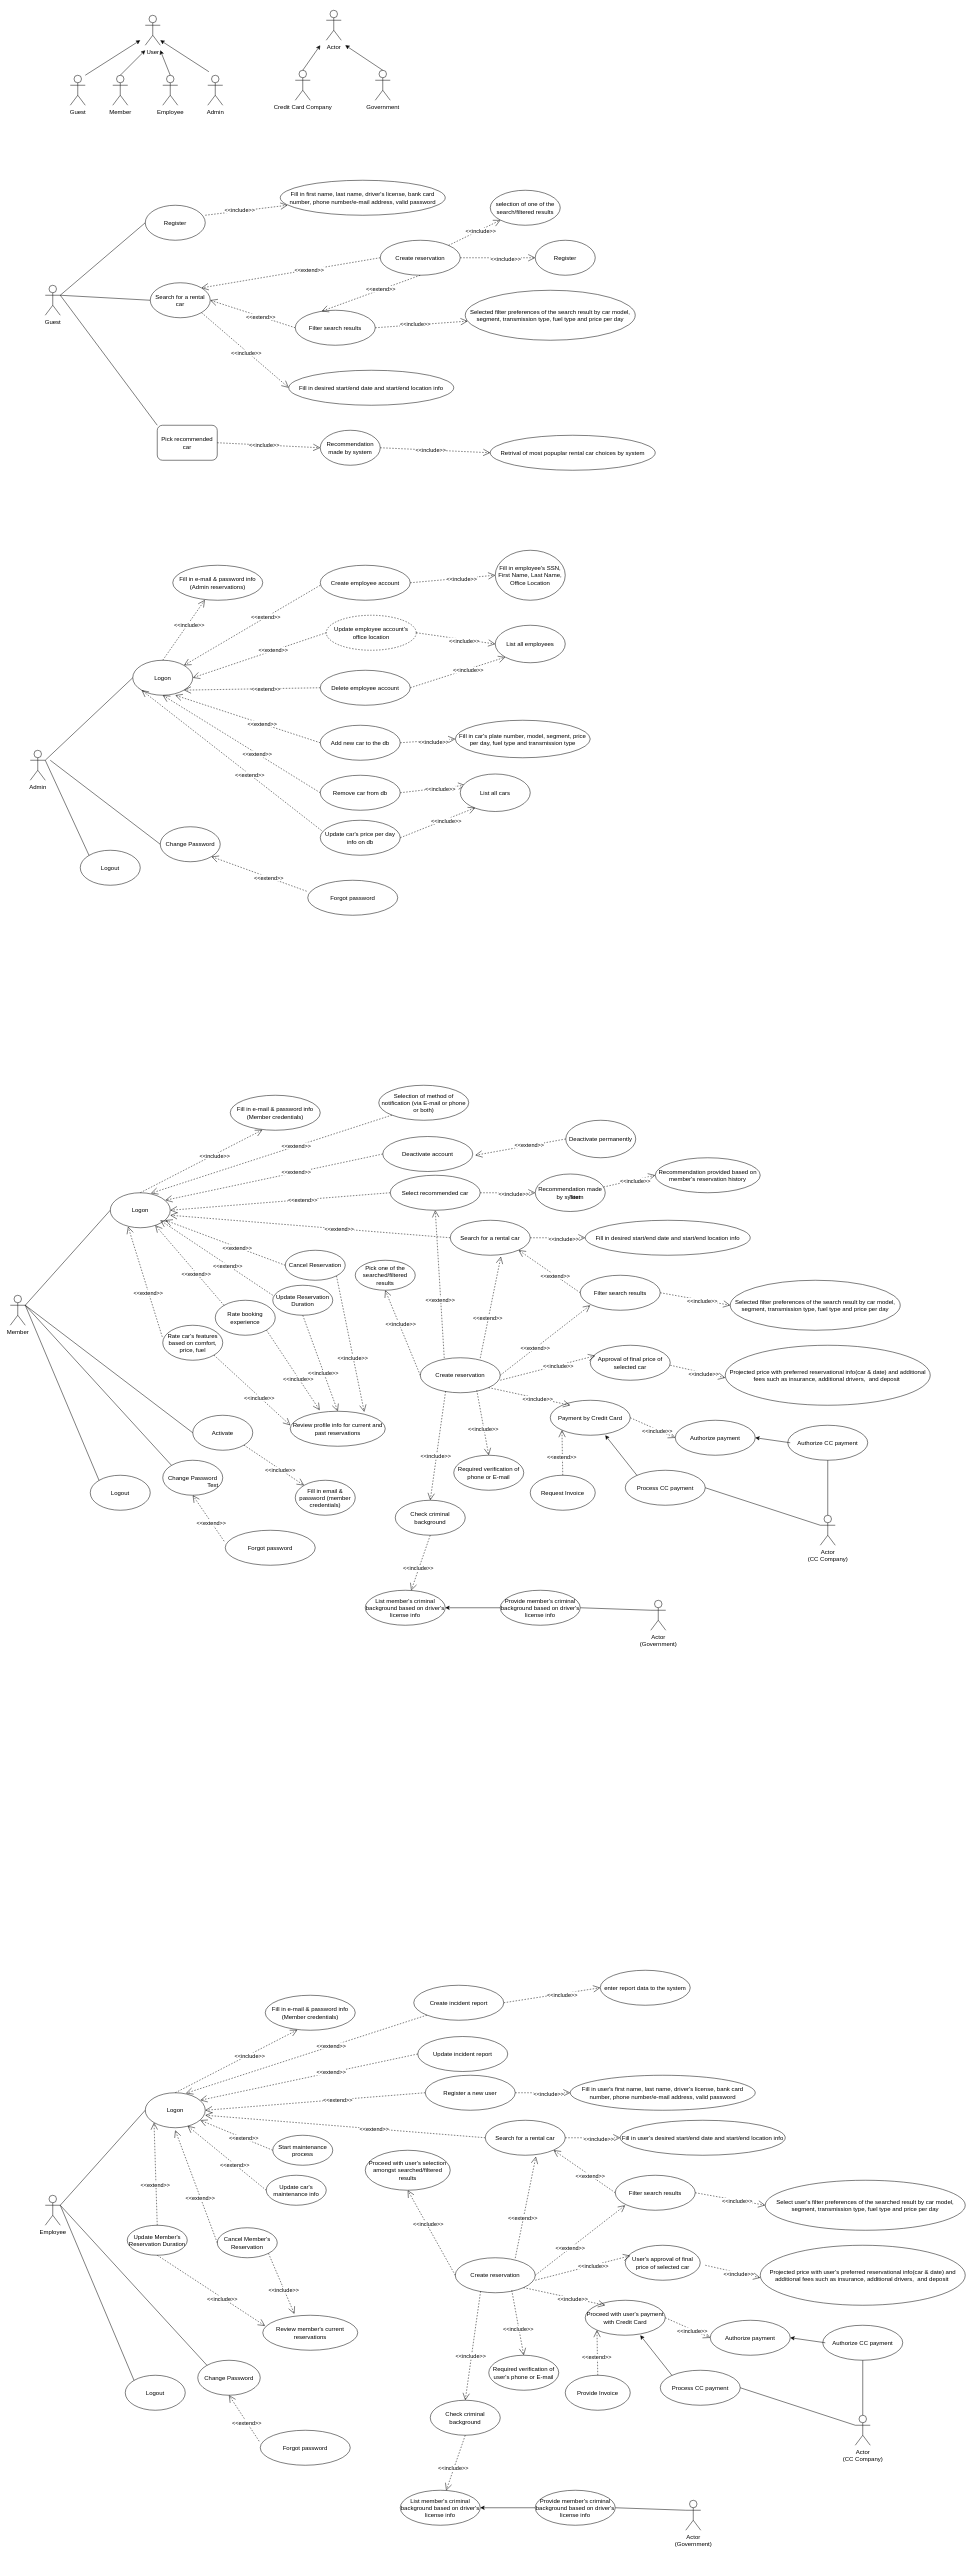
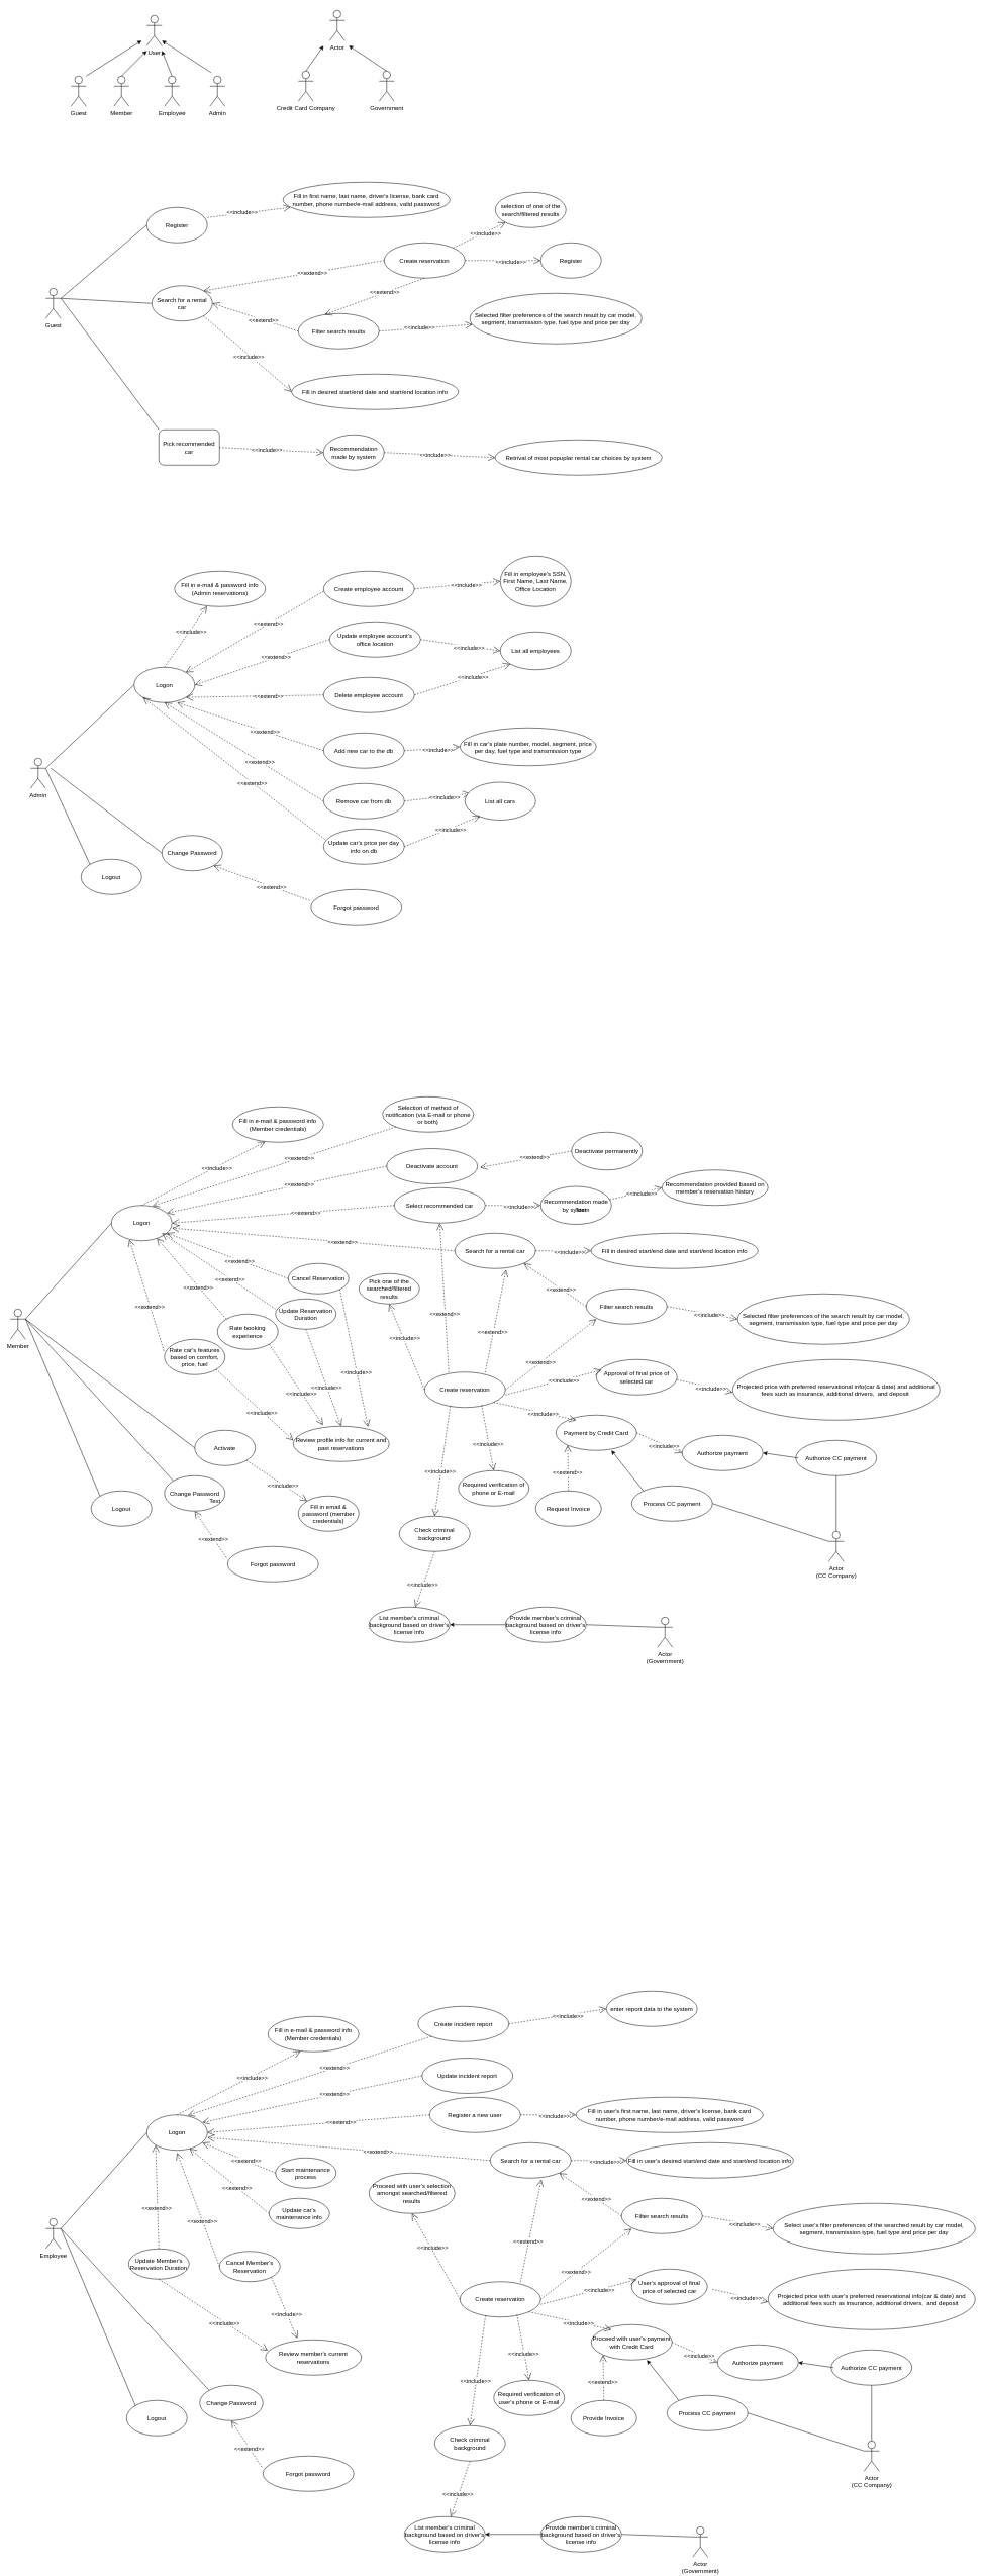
- <mxCell id="41" value="Update employee account's office location" style="ellipse;whiteSpace=wrap;html=1;dashed=1;" vertex="1" parent="1"><mxGeometry x="652" y="1230" width="180" height="70" as="geometry" /></mxCell>
+ <mxCell id="41" value="Update employee account's office location" style="ellipse;whiteSpace=wrap;html=1;" vertex="1" parent="1"><mxGeometry x="652" y="1230" width="180" height="70" as="geometry" /></mxCell>
